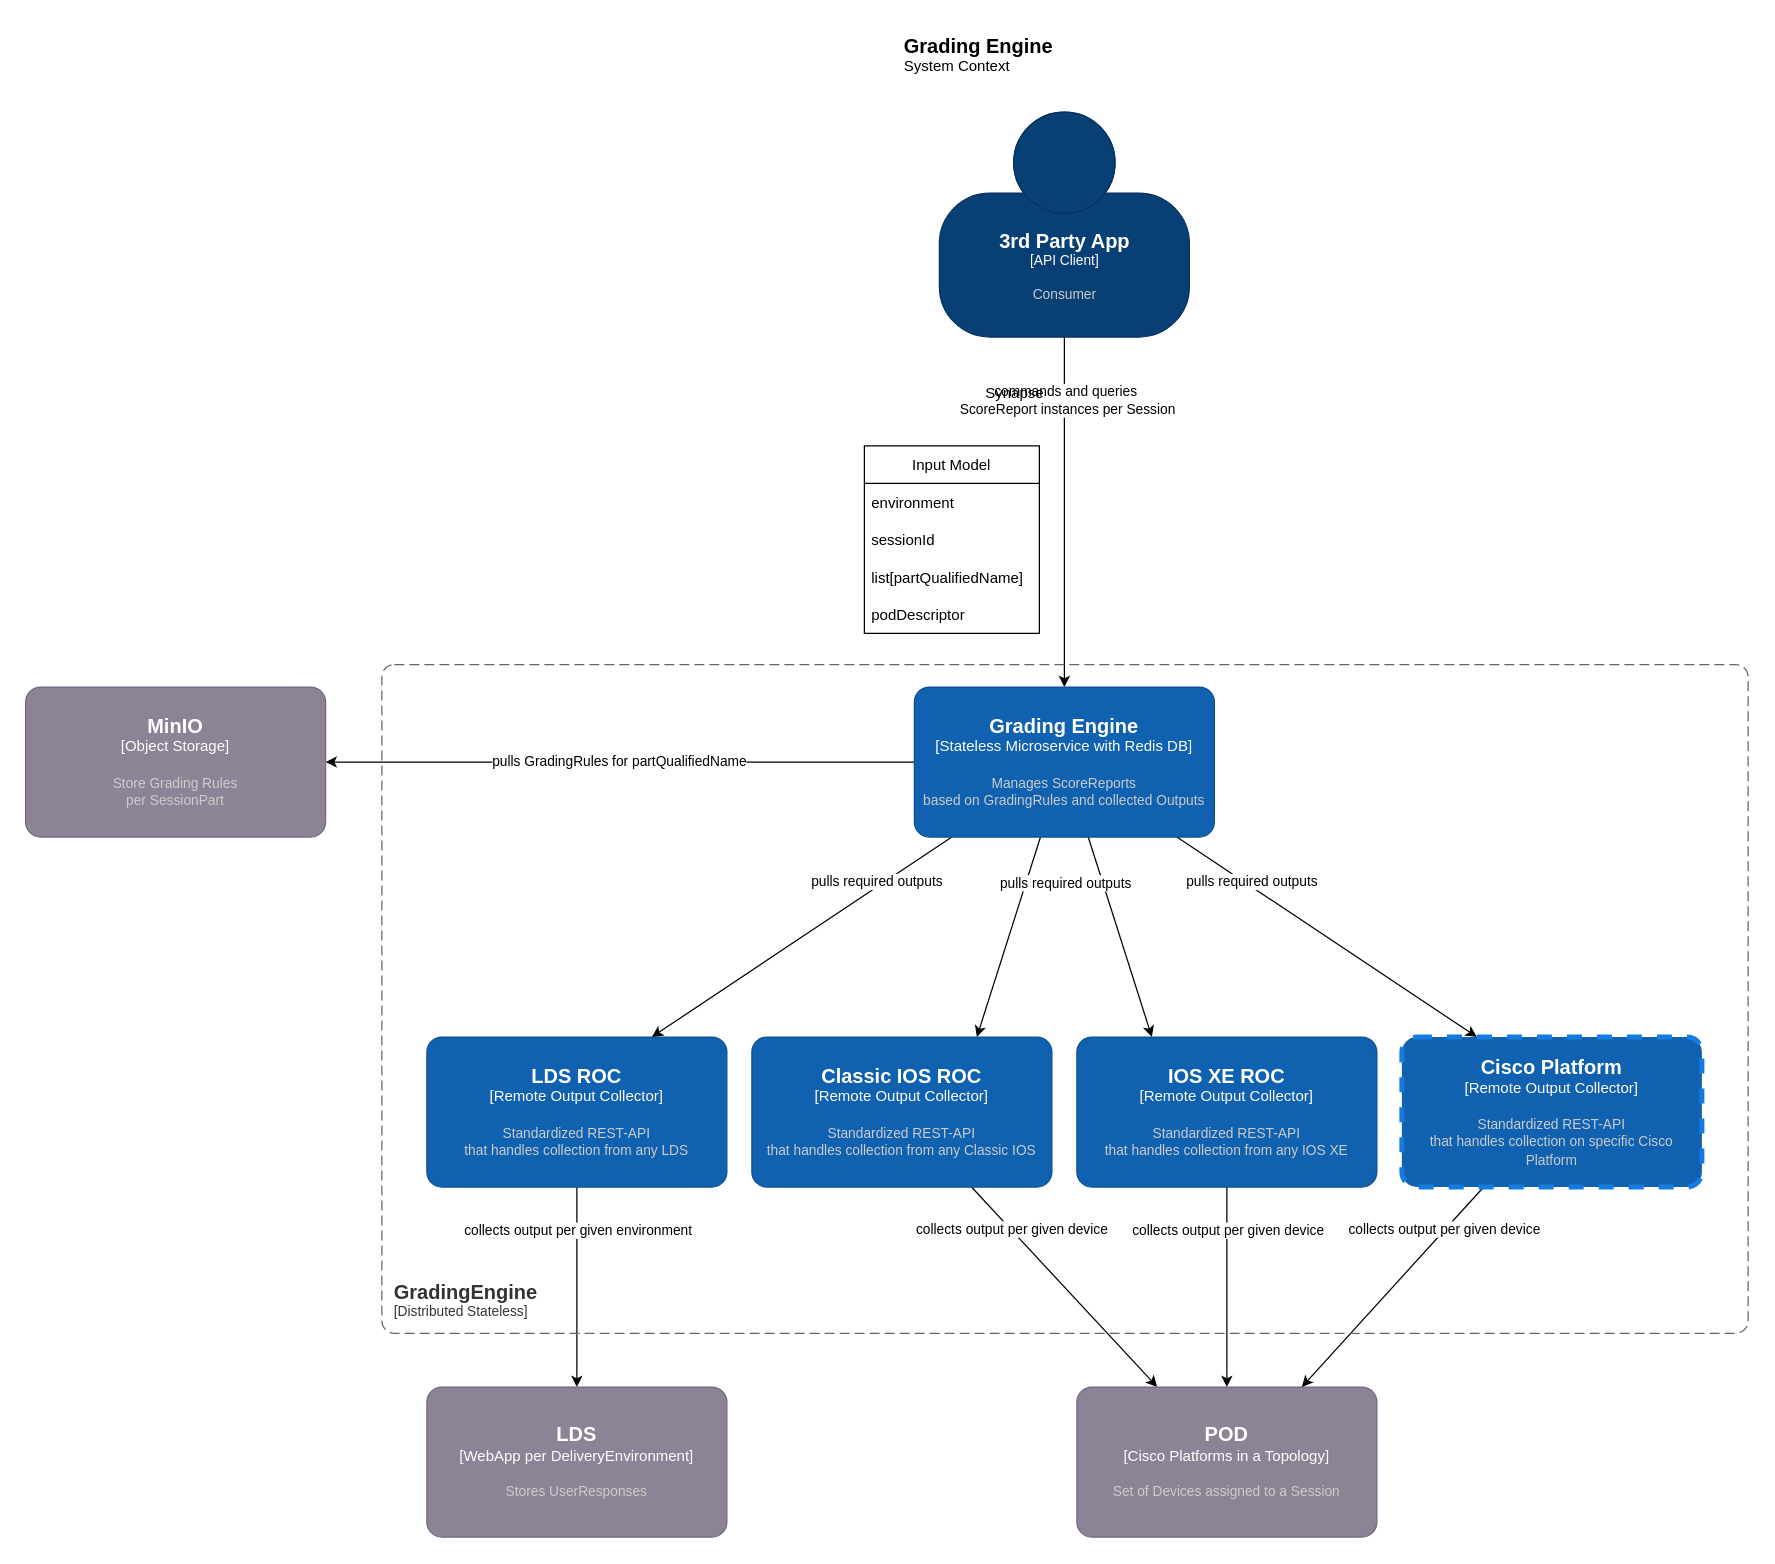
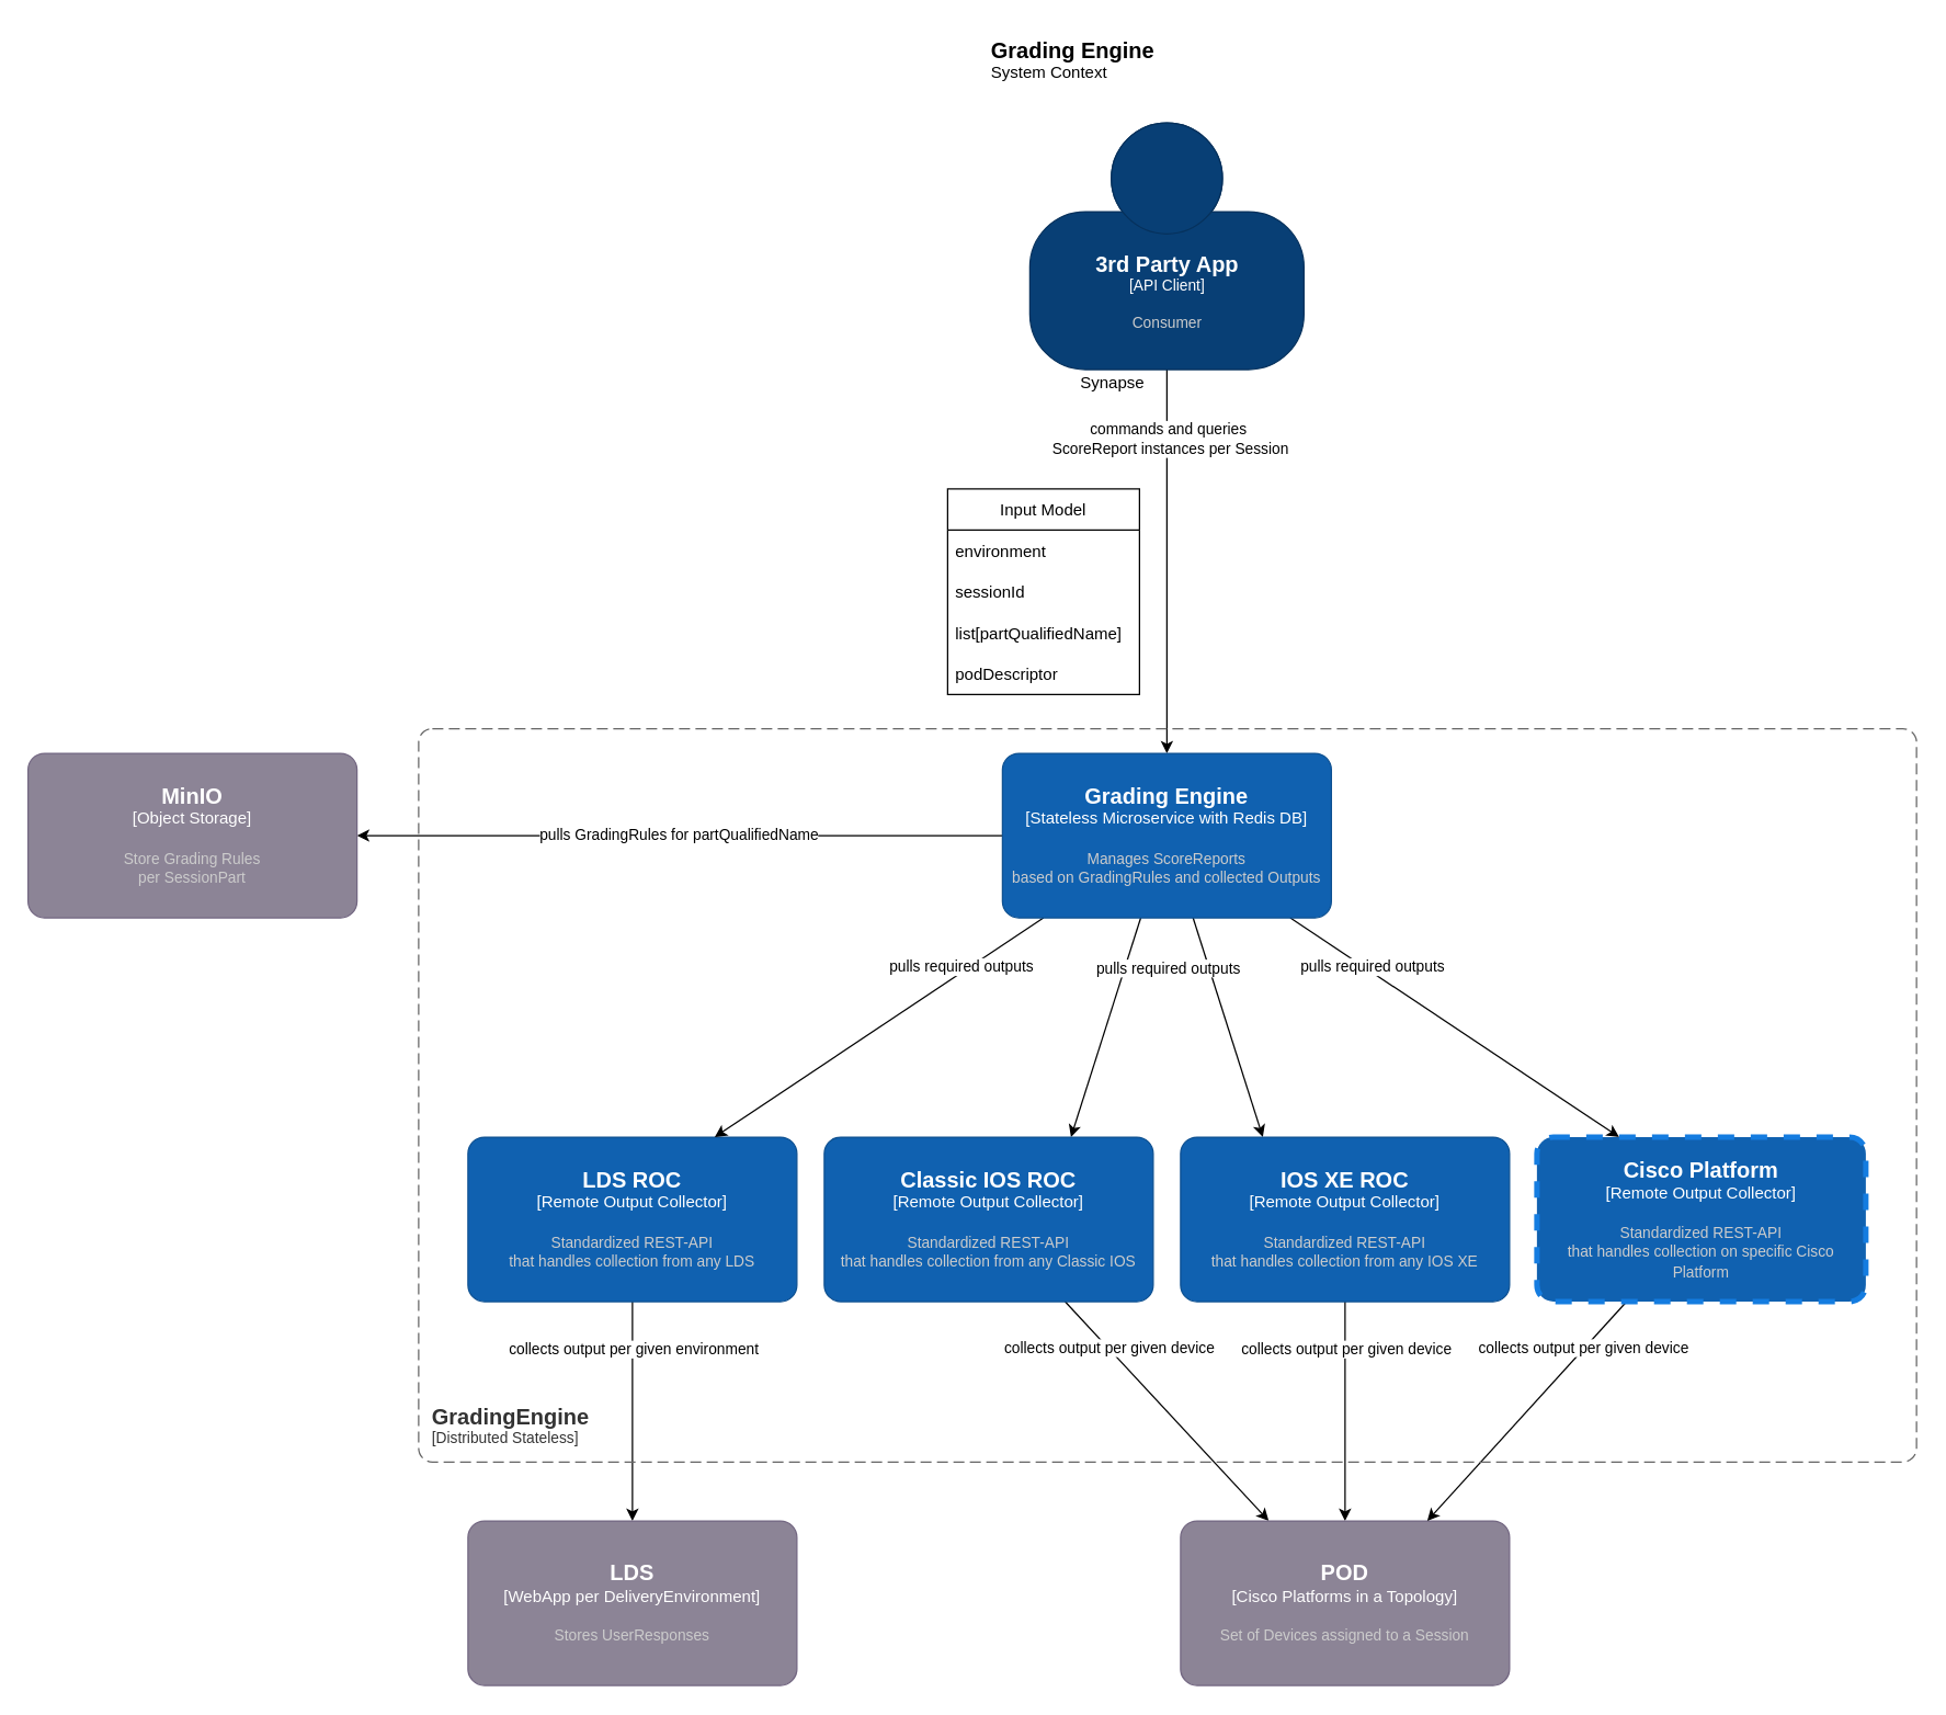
- <mxCell id="35" value="Synapse" style="text;html=1;align=center;verticalAlign=middle;resizable=0;points=[];autosize=1;strokeColor=none;fillColor=none;" vertex="1" parent="1"><mxGeometry x="781" y="304" width="60" height="20" as="geometry" /></mxCell>
+ <mxCell id="35" value="Synapse" style="text;html=1;align=center;verticalAlign=middle;resizable=0;points=[];autosize=1;strokeColor=none;fillColor=none;" vertex="1" parent="1"><mxGeometry x="781" y="269" width="60" height="20" as="geometry" /></mxCell>
